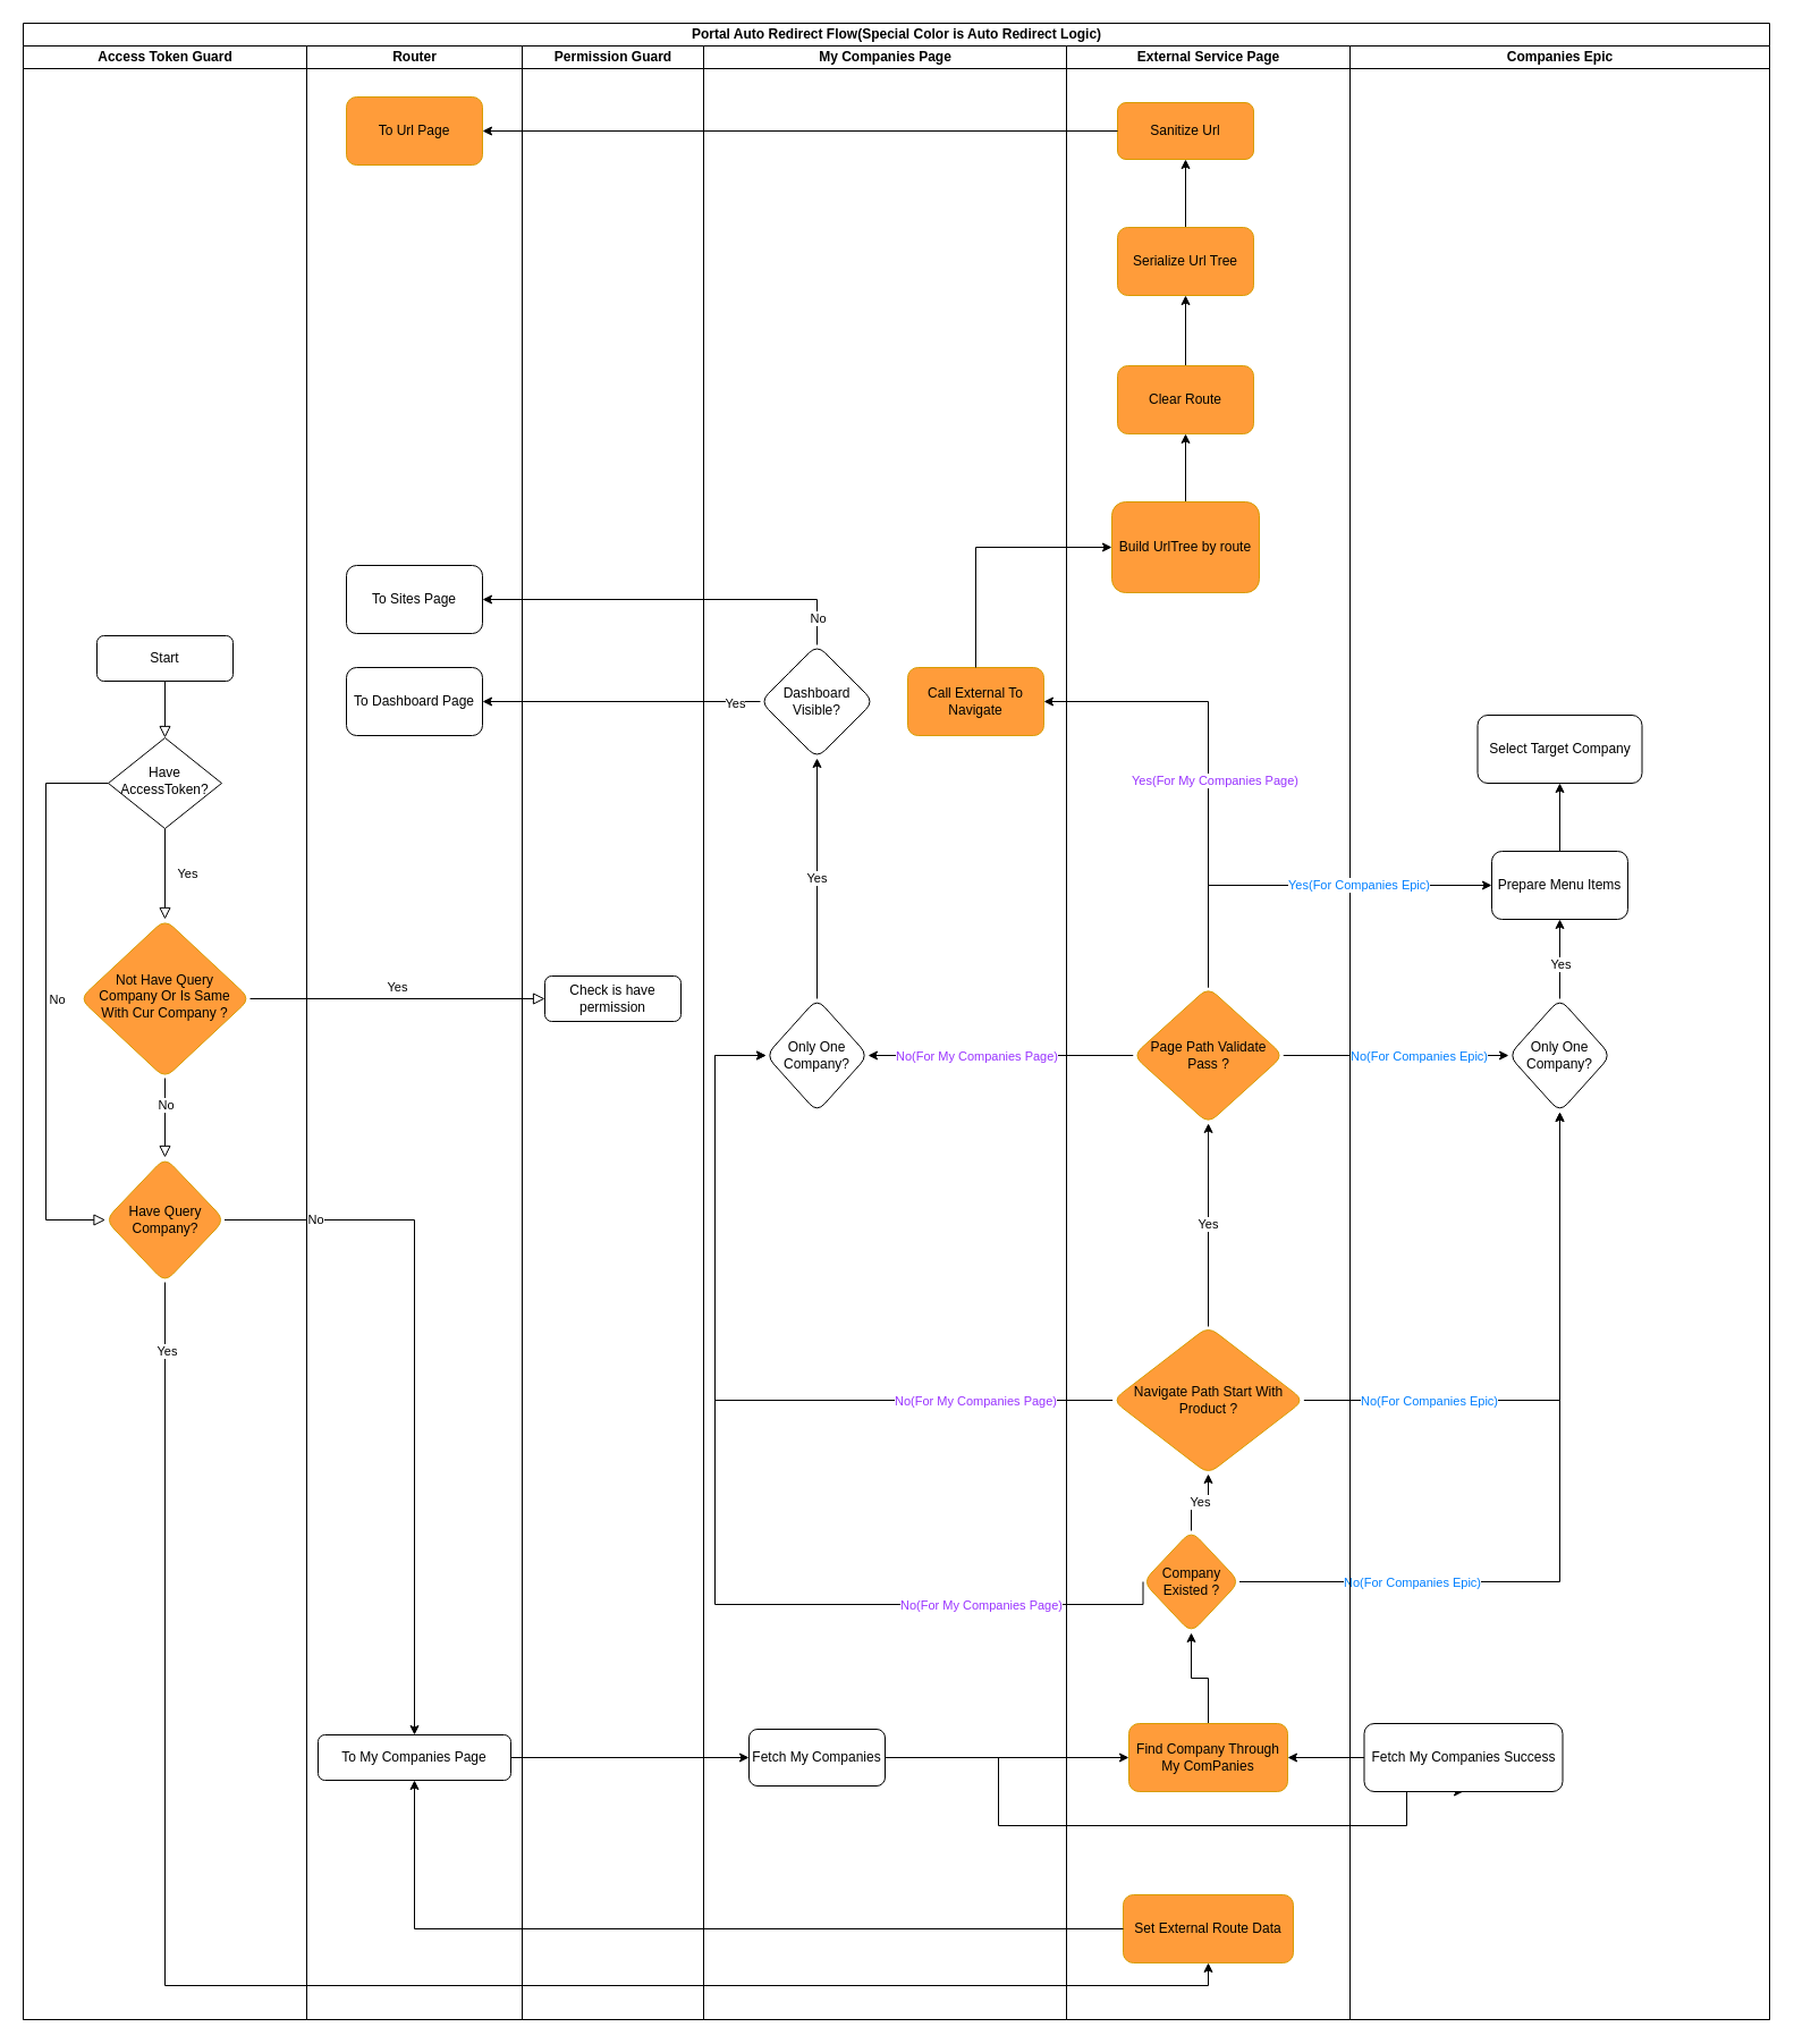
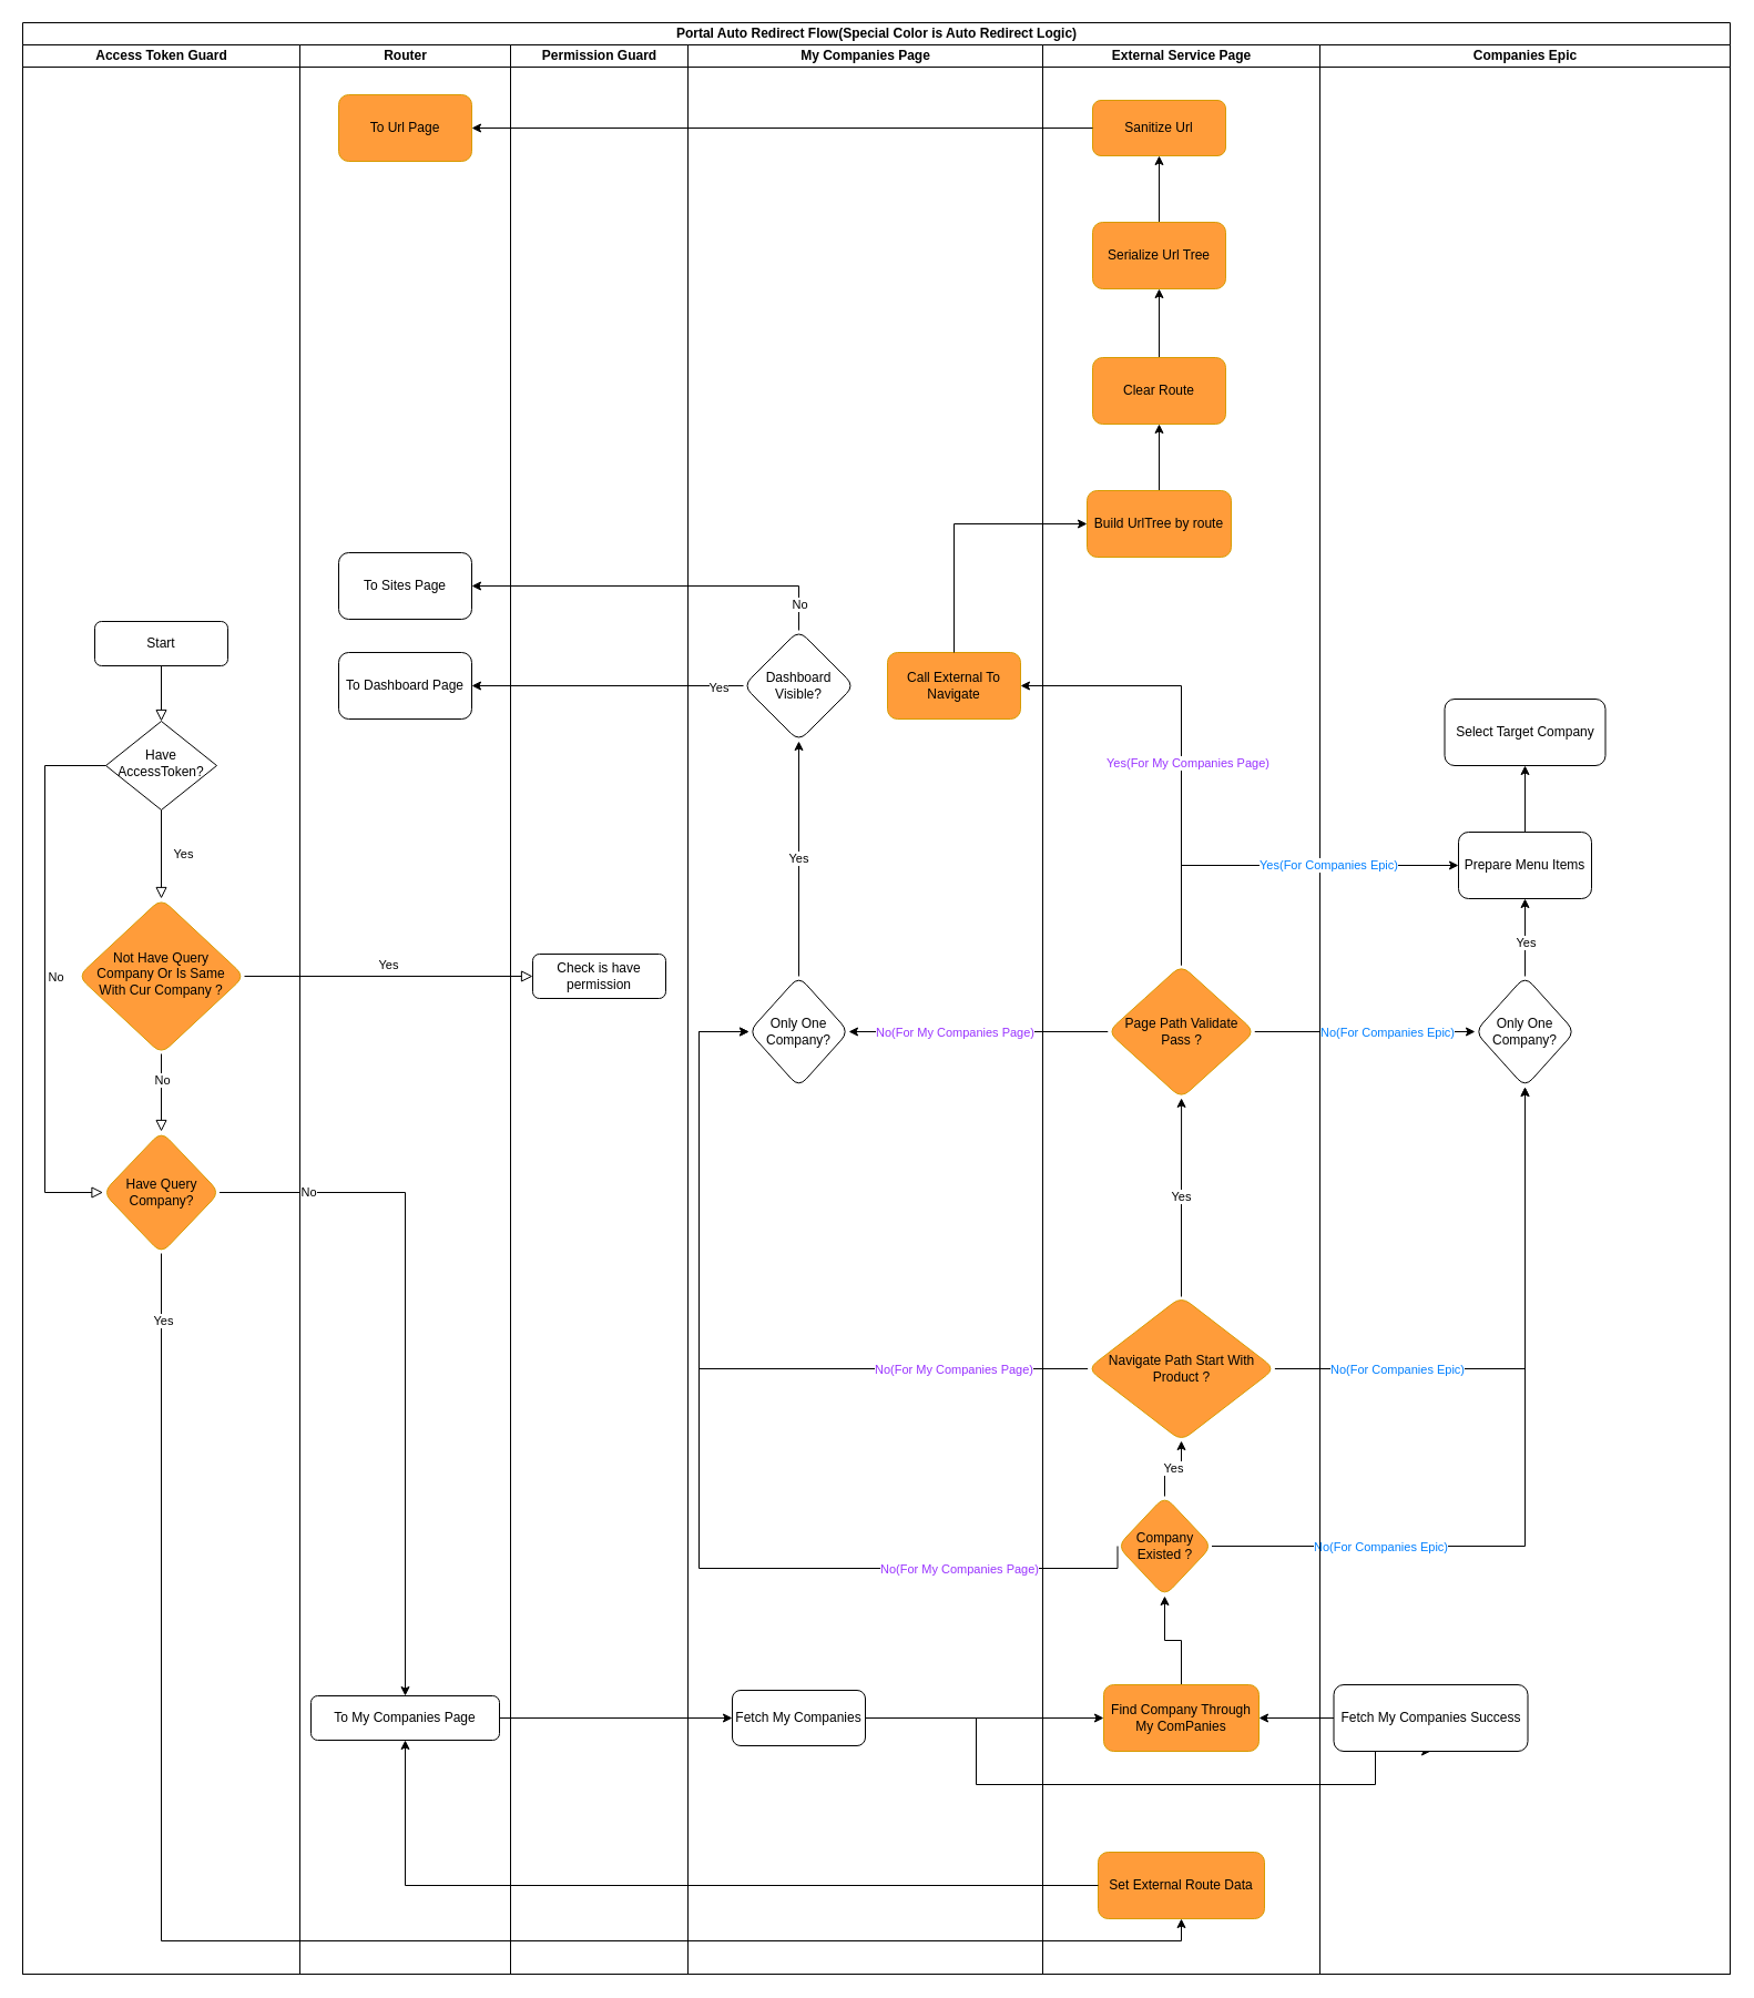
- <mxCell id="37" value="Build UrlTree by route" style="rounded=1;whiteSpace=wrap;html=1;strokeColor=#d79b00;align=center;verticalAlign=middle;fontFamily=Helvetica;fontSize=12;fontColor=default;fillColor=#FF9C3A;" parent="35" vertex="1"><mxGeometry x="40" y="402" width="130" height="80" as="geometry" /></mxCell>
+ <mxCell id="37" value="Build UrlTree by route" style="rounded=1;whiteSpace=wrap;html=1;strokeColor=#d79b00;align=center;verticalAlign=middle;fontFamily=Helvetica;fontSize=12;fontColor=default;fillColor=#FF9C3A;" parent="35" vertex="1"><mxGeometry x="40" y="402" width="130" height="60" as="geometry" /></mxCell>
